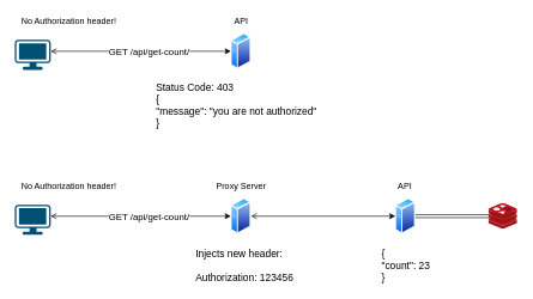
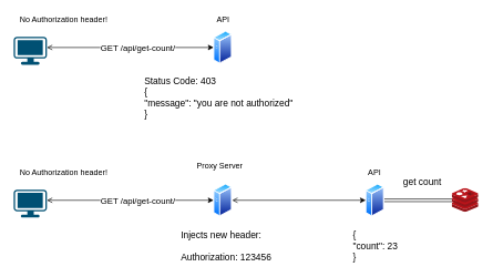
- <mxCell id="5" value="Proxy Server" style="text;html=1;align=center;verticalAlign=middle;resizable=0;points=[];autosize=1;strokeColor=none;" parent="1" vertex="1"><mxGeometry x="295" y="250" width="80" height="20" as="geometry" /></mxCell>
+ <mxCell id="5" value="Proxy Server" style="text;html=1;align=center;verticalAlign=middle;resizable=0;points=[];autosize=1;strokeColor=none;" parent="1" vertex="1"><mxGeometry x="290" y="240" width="80" height="20" as="geometry" /></mxCell>
+ <mxCell id="15" value="get count" style="text;html=1;align=center;verticalAlign=middle;resizable=0;points=[];autosize=1;strokeColor=none;fontSize=14;" parent="1" vertex="1"><mxGeometry x="600" y="263.2" width="70" height="20" as="geometry" /></mxCell>
